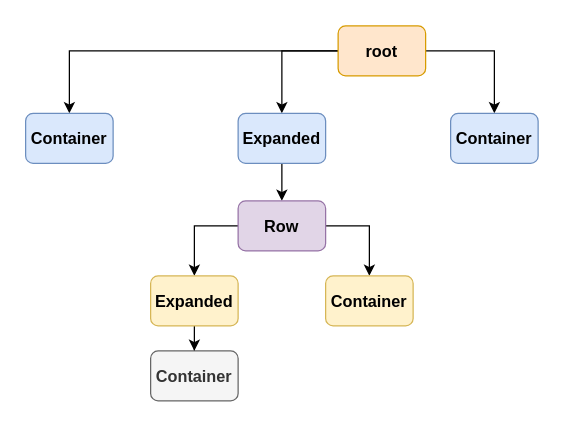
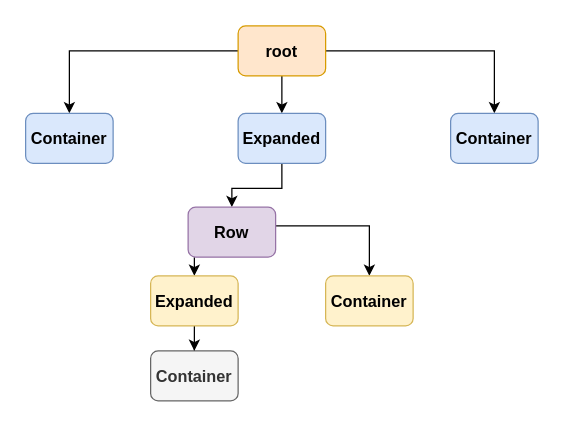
- <mxCell id="5" value="root" style="rounded=1;whiteSpace=wrap;html=1;fillColor=#ffe6cc;strokeColor=#d79b00;fontSize=13;fontStyle=1" parent="1" vertex="1"><mxGeometry x="270" y="20" width="70" height="40" as="geometry" /></mxCell>
+ <mxCell id="5" value="root" style="rounded=1;whiteSpace=wrap;html=1;fillColor=#ffe6cc;strokeColor=#d79b00;fontSize=13;fontStyle=1" parent="1" vertex="1"><mxGeometry x="190" y="20" width="70" height="40" as="geometry" /></mxCell>
- <mxCell id="11" value="Row" style="rounded=1;whiteSpace=wrap;html=1;fillColor=#e1d5e7;strokeColor=#9673a6;fontSize=13;fontStyle=1" parent="1" vertex="1"><mxGeometry x="190" y="160" width="70" height="40" as="geometry" /></mxCell>
+ <mxCell id="11" value="Row" style="rounded=1;whiteSpace=wrap;html=1;fillColor=#e1d5e7;strokeColor=#9673a6;fontSize=13;fontStyle=1" parent="1" vertex="1"><mxGeometry x="150" y="165" width="70" height="40" as="geometry" /></mxCell>
